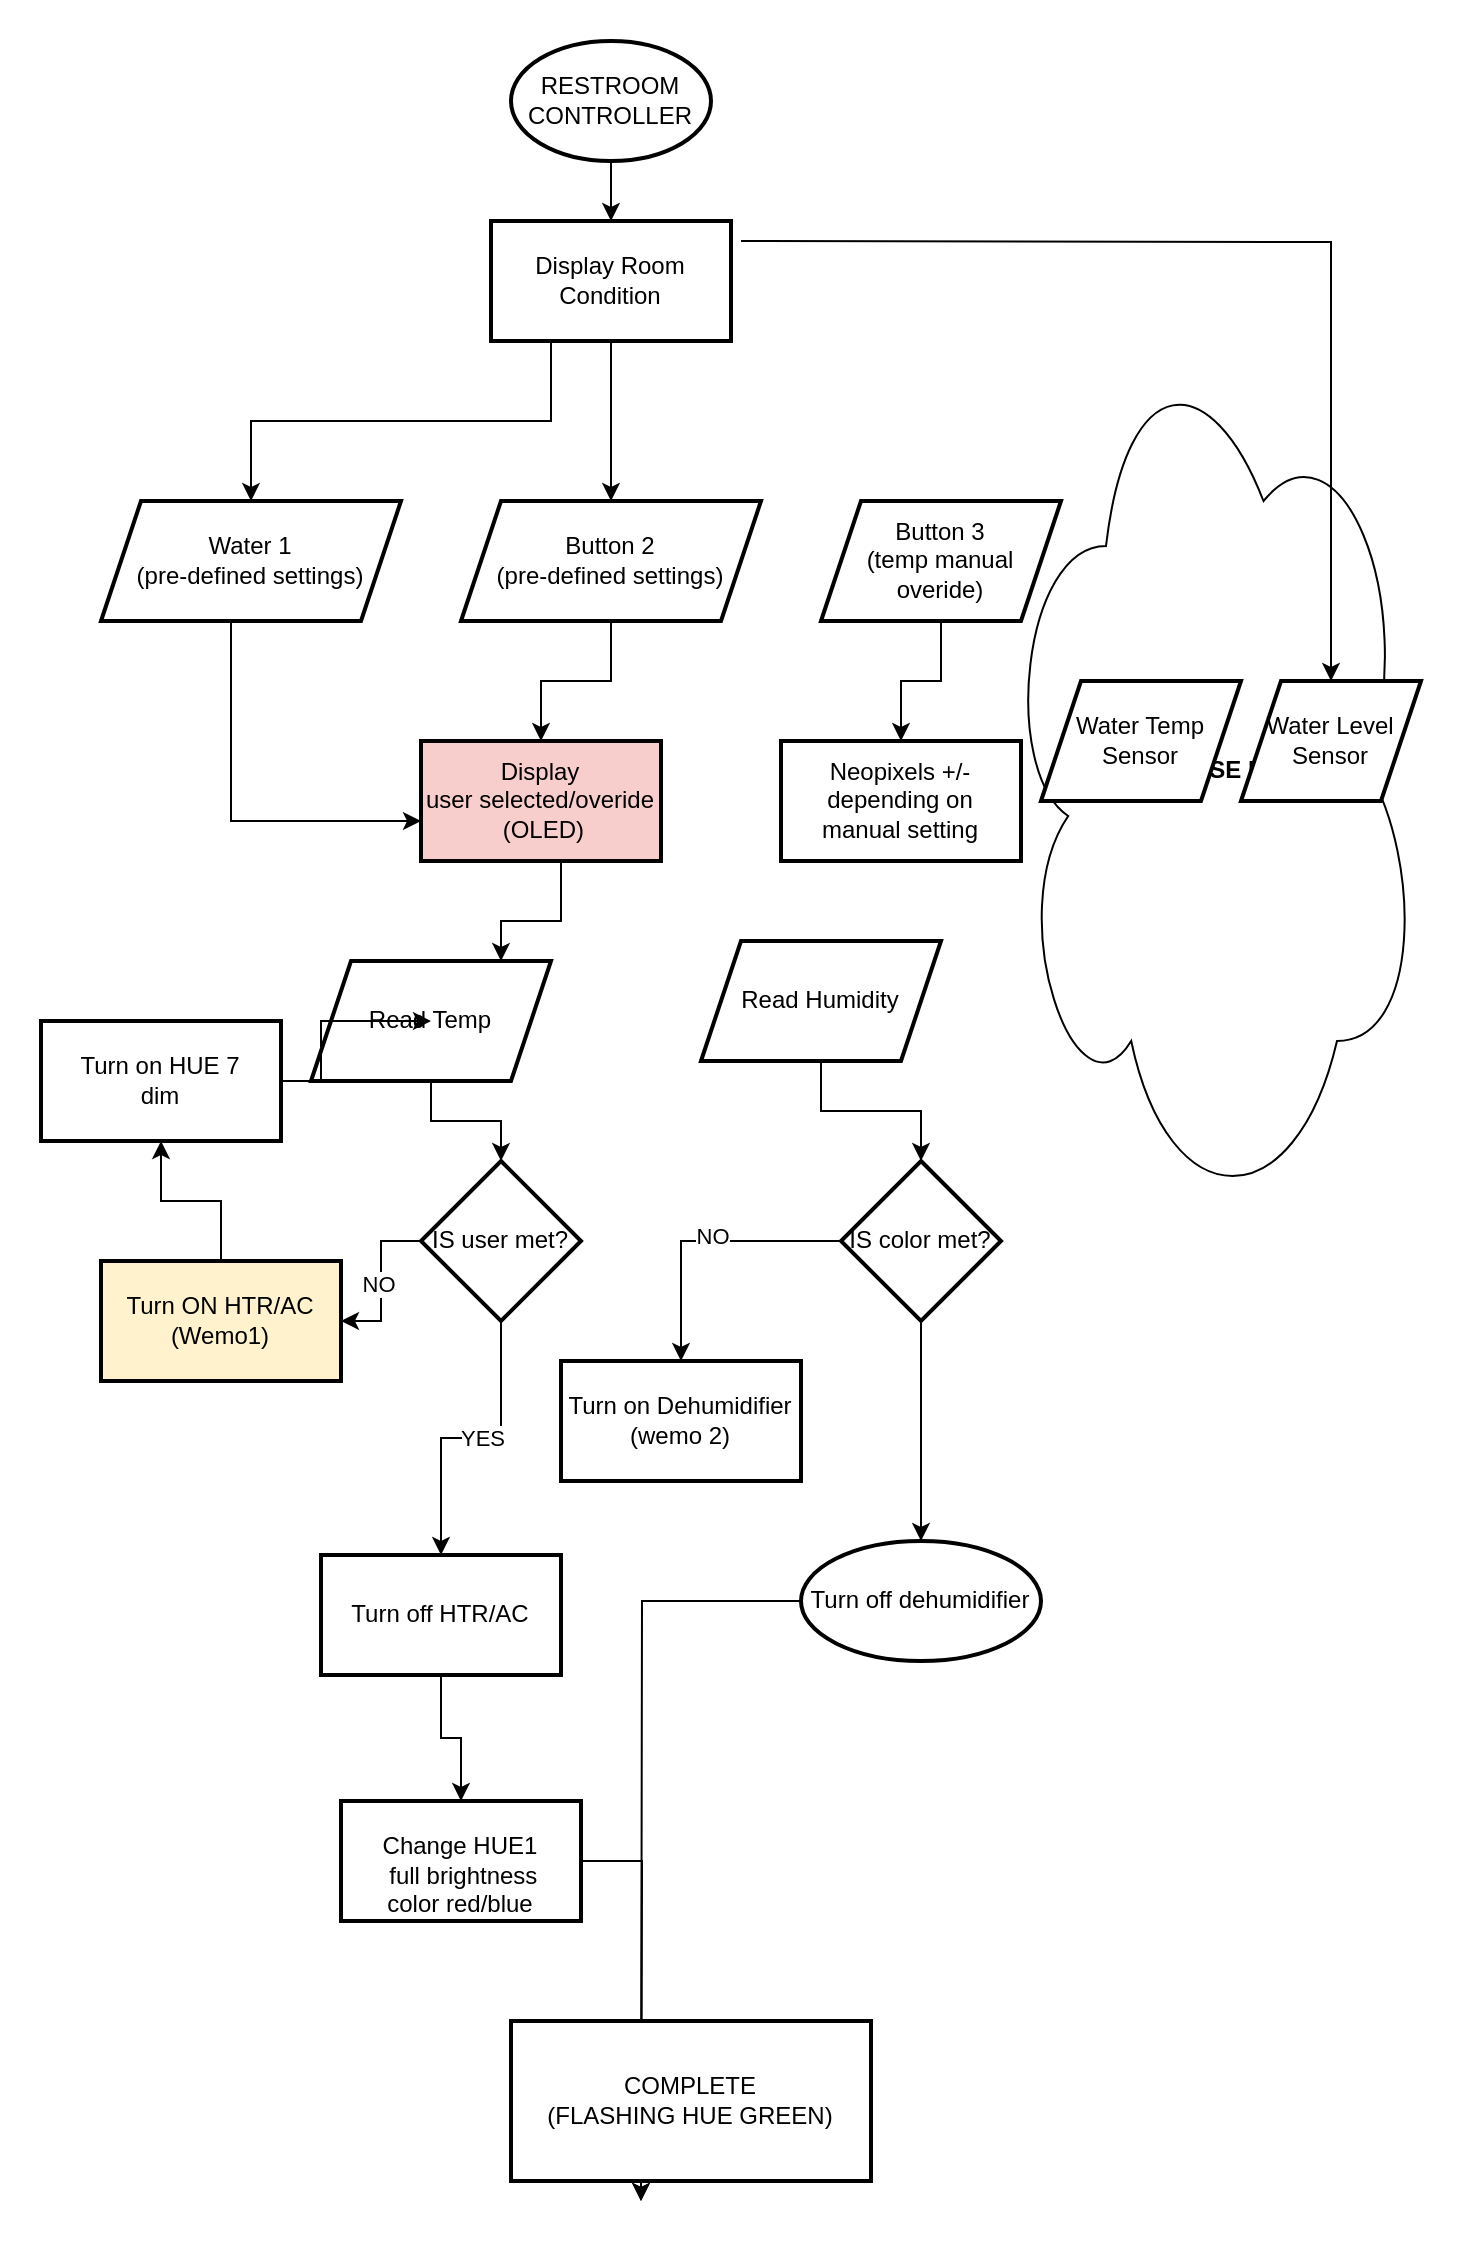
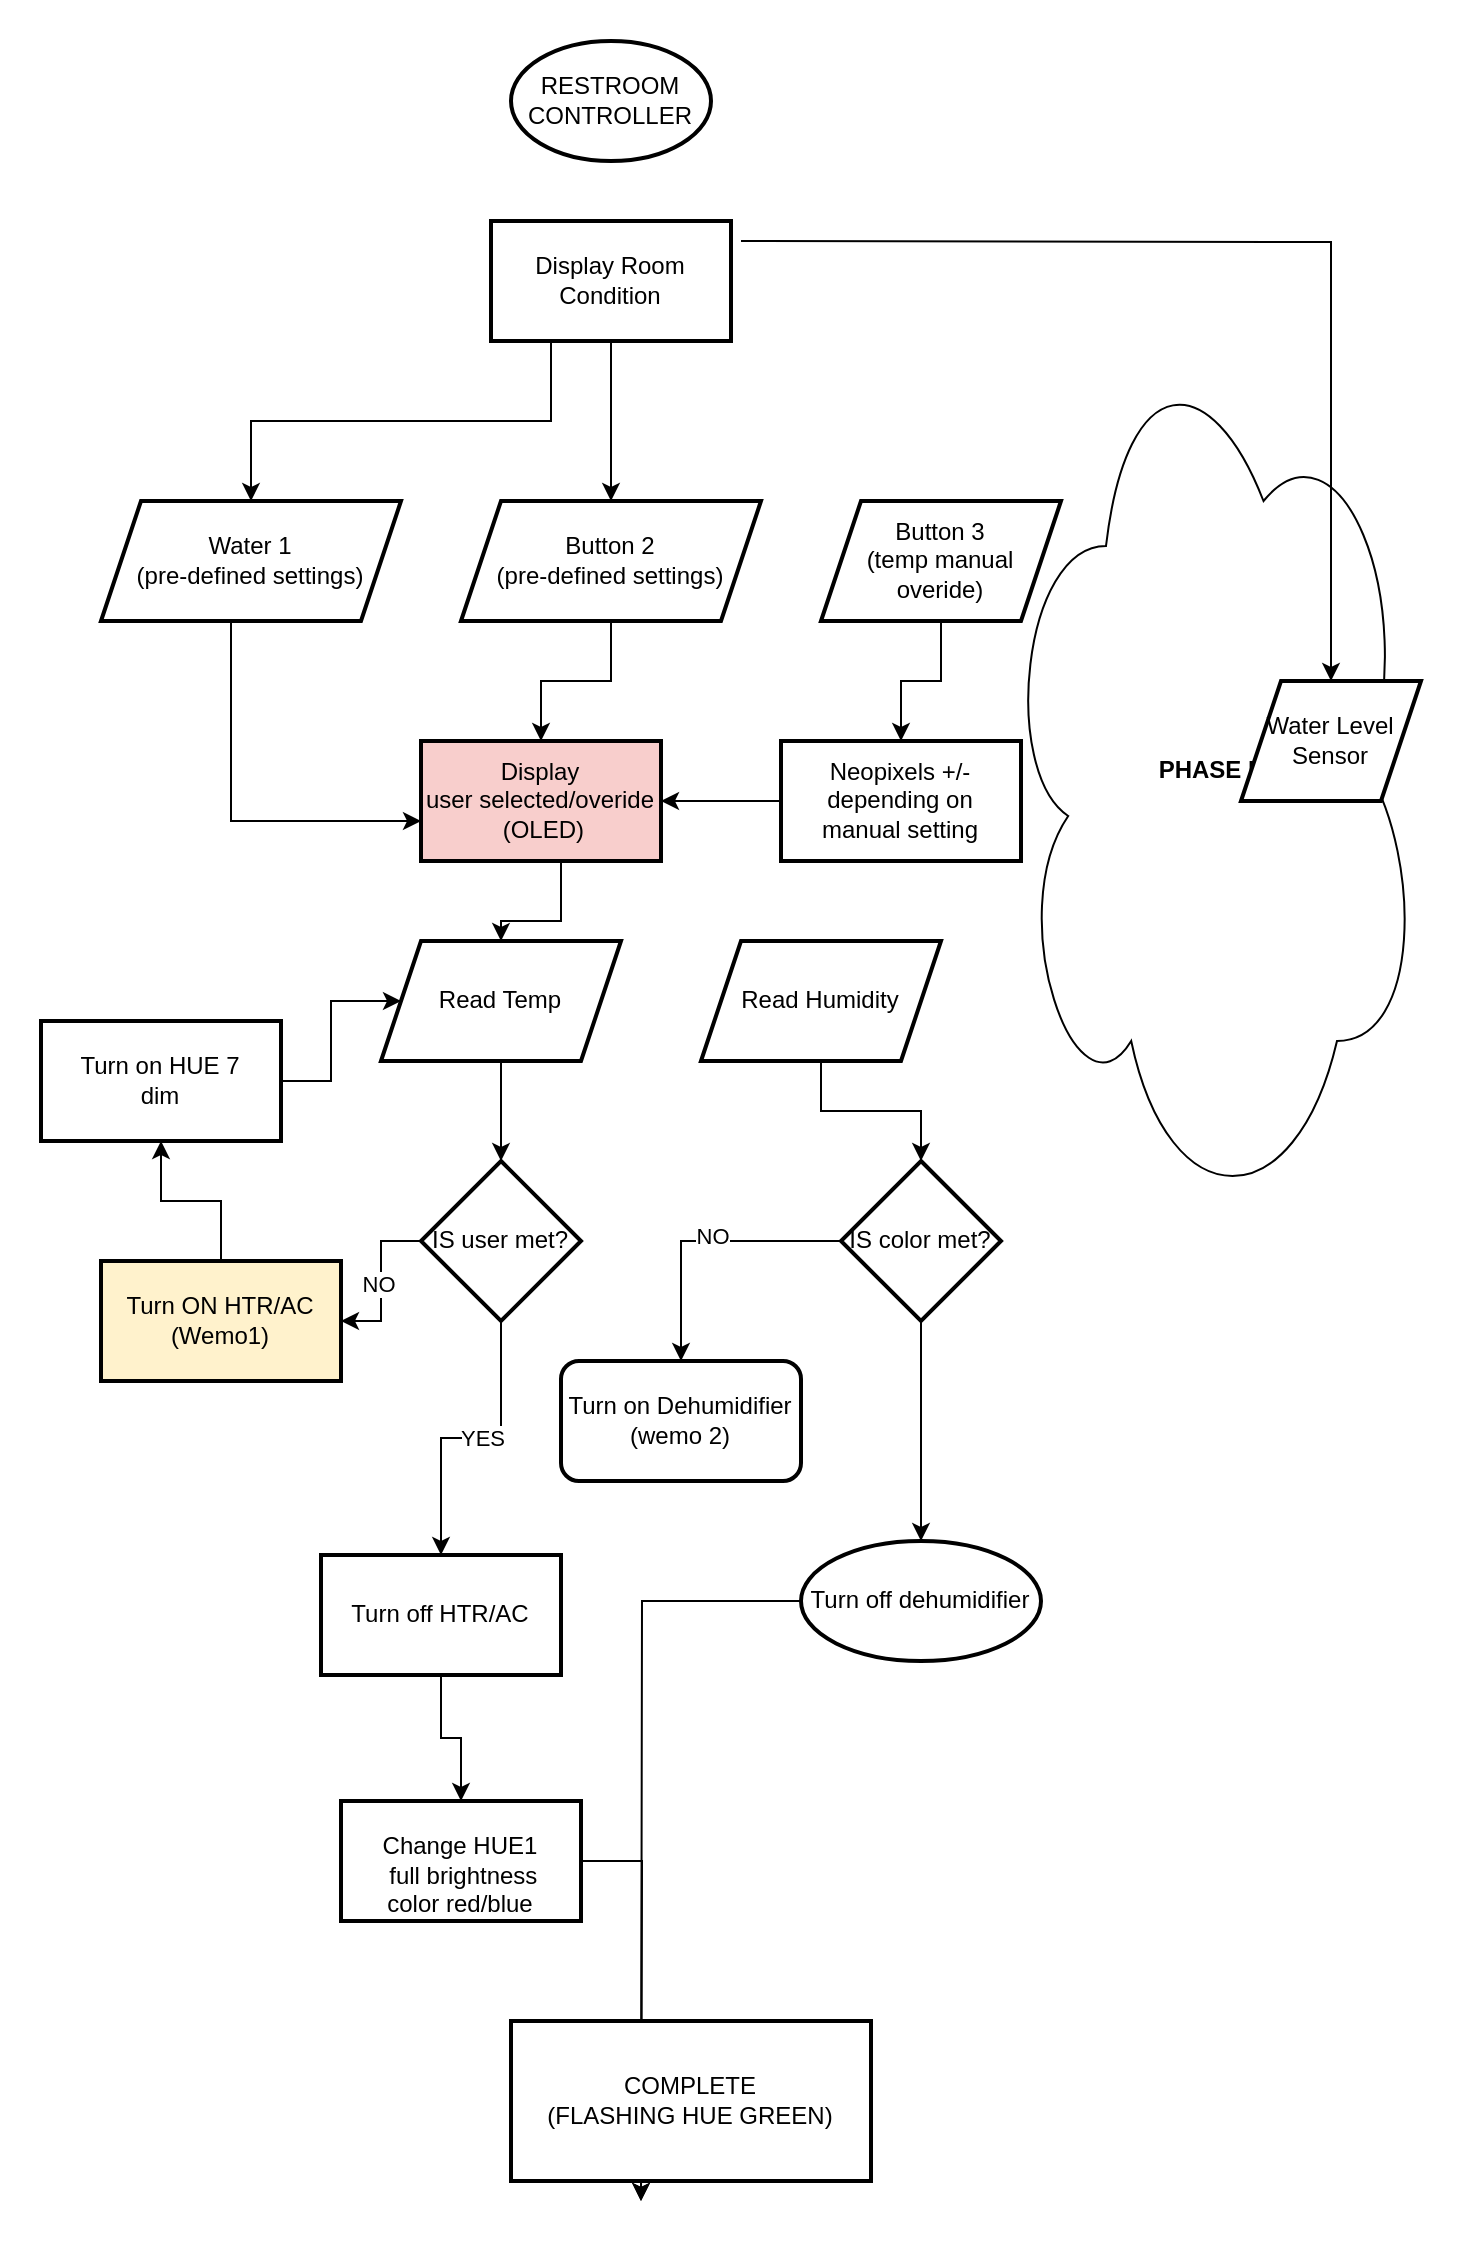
- <mxCell id="3" value="" style="edgeStyle=orthogonalEdgeStyle;rounded=0;orthogonalLoop=1;jettySize=auto;html=1;" edge="1" parent="1" source="4" target="8"><mxGeometry relative="1" as="geometry" /></mxCell>
- <mxCell id="42" value="Water Temp&lt;div&gt;Sensor&lt;/div&gt;" style="shape=parallelogram;perimeter=parallelogramPerimeter;whiteSpace=wrap;html=1;fixedSize=1;strokeWidth=2;" vertex="1" parent="1"><mxGeometry x="520" y="340" width="100" height="60" as="geometry" /></mxCell>
+ <mxCell id="44" style="edgeStyle=orthogonalEdgeStyle;rounded=0;orthogonalLoop=1;jettySize=auto;html=1;exitX=0;exitY=0.5;exitDx=0;exitDy=0;entryX=1;entryY=0.5;entryDx=0;entryDy=0;" edge="1" parent="1" source="45" target="16"><mxGeometry relative="1" as="geometry" /></mxCell>
- <mxCell id="18" value="Read Temp" style="shape=parallelogram;perimeter=parallelogramPerimeter;whiteSpace=wrap;html=1;fixedSize=1;strokeWidth=2;" vertex="1" parent="1"><mxGeometry x="155" y="480" width="120" height="60" as="geometry" /></mxCell>
+ <mxCell id="18" value="Read Temp" style="shape=parallelogram;perimeter=parallelogramPerimeter;whiteSpace=wrap;html=1;fixedSize=1;strokeWidth=2;" vertex="1" parent="1"><mxGeometry x="190" y="470" width="120" height="60" as="geometry" /></mxCell>
- <mxCell id="36" value="Turn on Dehumidifier&lt;div&gt;(wemo 2)&lt;/div&gt;" style="whiteSpace=wrap;html=1;strokeWidth=2;" vertex="1" parent="1"><mxGeometry x="280" y="680" width="120" height="60" as="geometry" /></mxCell>
+ <mxCell id="36" value="Turn on Dehumidifier&lt;div&gt;(wemo 2)&lt;/div&gt;" style="whiteSpace=wrap;html=1;strokeWidth=2;rounded=1;" vertex="1" parent="1"><mxGeometry x="280" y="680" width="120" height="60" as="geometry" /></mxCell>
